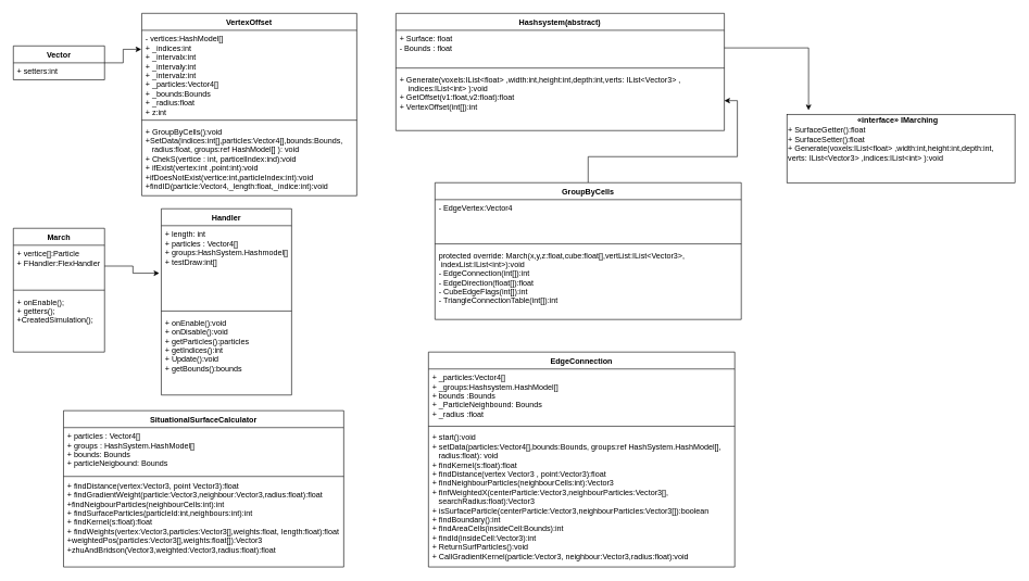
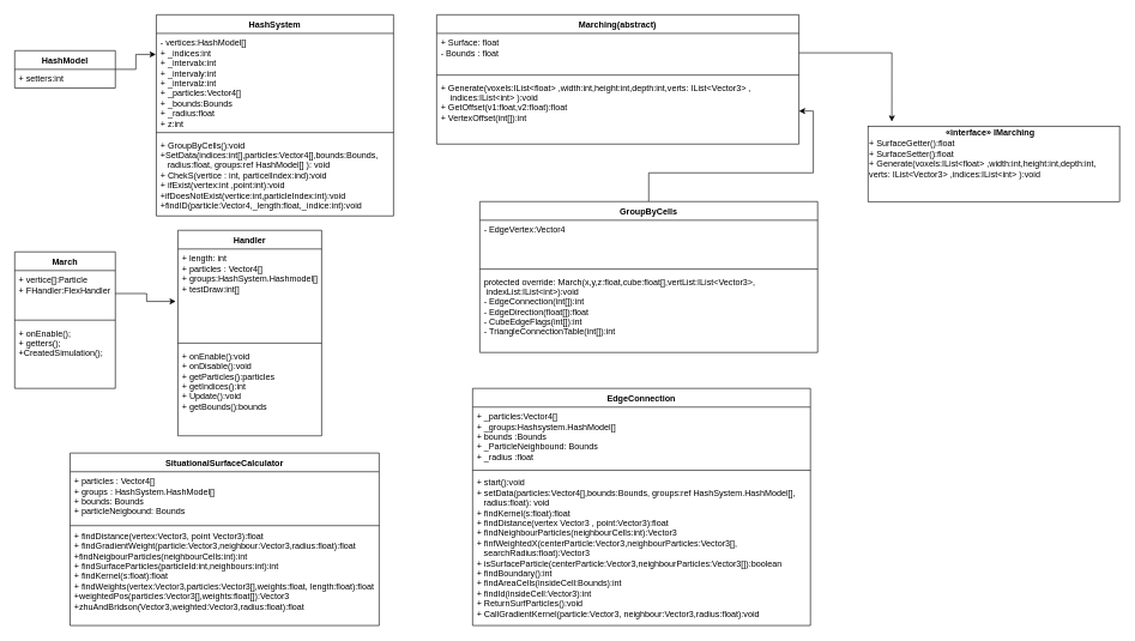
- <mxCell id="2" value="VertexOffset" style="swimlane;fontStyle=1;align=center;verticalAlign=top;childLayout=stackLayout;horizontal=1;startSize=26;horizontalStack=0;resizeParent=1;resizeParentMax=0;resizeLast=0;collapsible=1;marginBottom=0;" parent="1" vertex="1"><mxGeometry x="217" y="20" width="330" height="280" as="geometry" /></mxCell>
+ <mxCell id="2" value="HashSystem" style="swimlane;fontStyle=1;align=center;verticalAlign=top;childLayout=stackLayout;horizontal=1;startSize=26;horizontalStack=0;resizeParent=1;resizeParentMax=0;resizeLast=0;collapsible=1;marginBottom=0;" parent="1" vertex="1"><mxGeometry x="217" y="20" width="330" height="280" as="geometry" /></mxCell>
- <mxCell id="28" value="Hashsystem(abstract)" style="swimlane;fontStyle=1;align=center;verticalAlign=top;childLayout=stackLayout;horizontal=1;startSize=26;horizontalStack=0;resizeParent=1;resizeParentMax=0;resizeLast=0;collapsible=1;marginBottom=0;" vertex="1" parent="1"><mxGeometry x="607" y="20" width="504" height="180" as="geometry" /></mxCell>
+ <mxCell id="28" value="Marching(abstract)" style="swimlane;fontStyle=1;align=center;verticalAlign=top;childLayout=stackLayout;horizontal=1;startSize=26;horizontalStack=0;resizeParent=1;resizeParentMax=0;resizeLast=0;collapsible=1;marginBottom=0;" vertex="1" parent="1"><mxGeometry x="607" y="20" width="504" height="180" as="geometry" /></mxCell>
- <mxCell id="19" value="Vector" style="swimlane;fontStyle=1;childLayout=stackLayout;horizontal=1;startSize=26;fillColor=none;horizontalStack=0;resizeParent=1;resizeParentMax=0;resizeLast=0;collapsible=1;marginBottom=0;" vertex="1" parent="1"><mxGeometry x="20" y="70" width="140" height="52" as="geometry" /></mxCell>
+ <mxCell id="19" value="HashModel" style="swimlane;fontStyle=1;childLayout=stackLayout;horizontal=1;startSize=26;fillColor=none;horizontalStack=0;resizeParent=1;resizeParentMax=0;resizeLast=0;collapsible=1;marginBottom=0;" vertex="1" parent="1"><mxGeometry x="20" y="70" width="140" height="52" as="geometry" /></mxCell>
